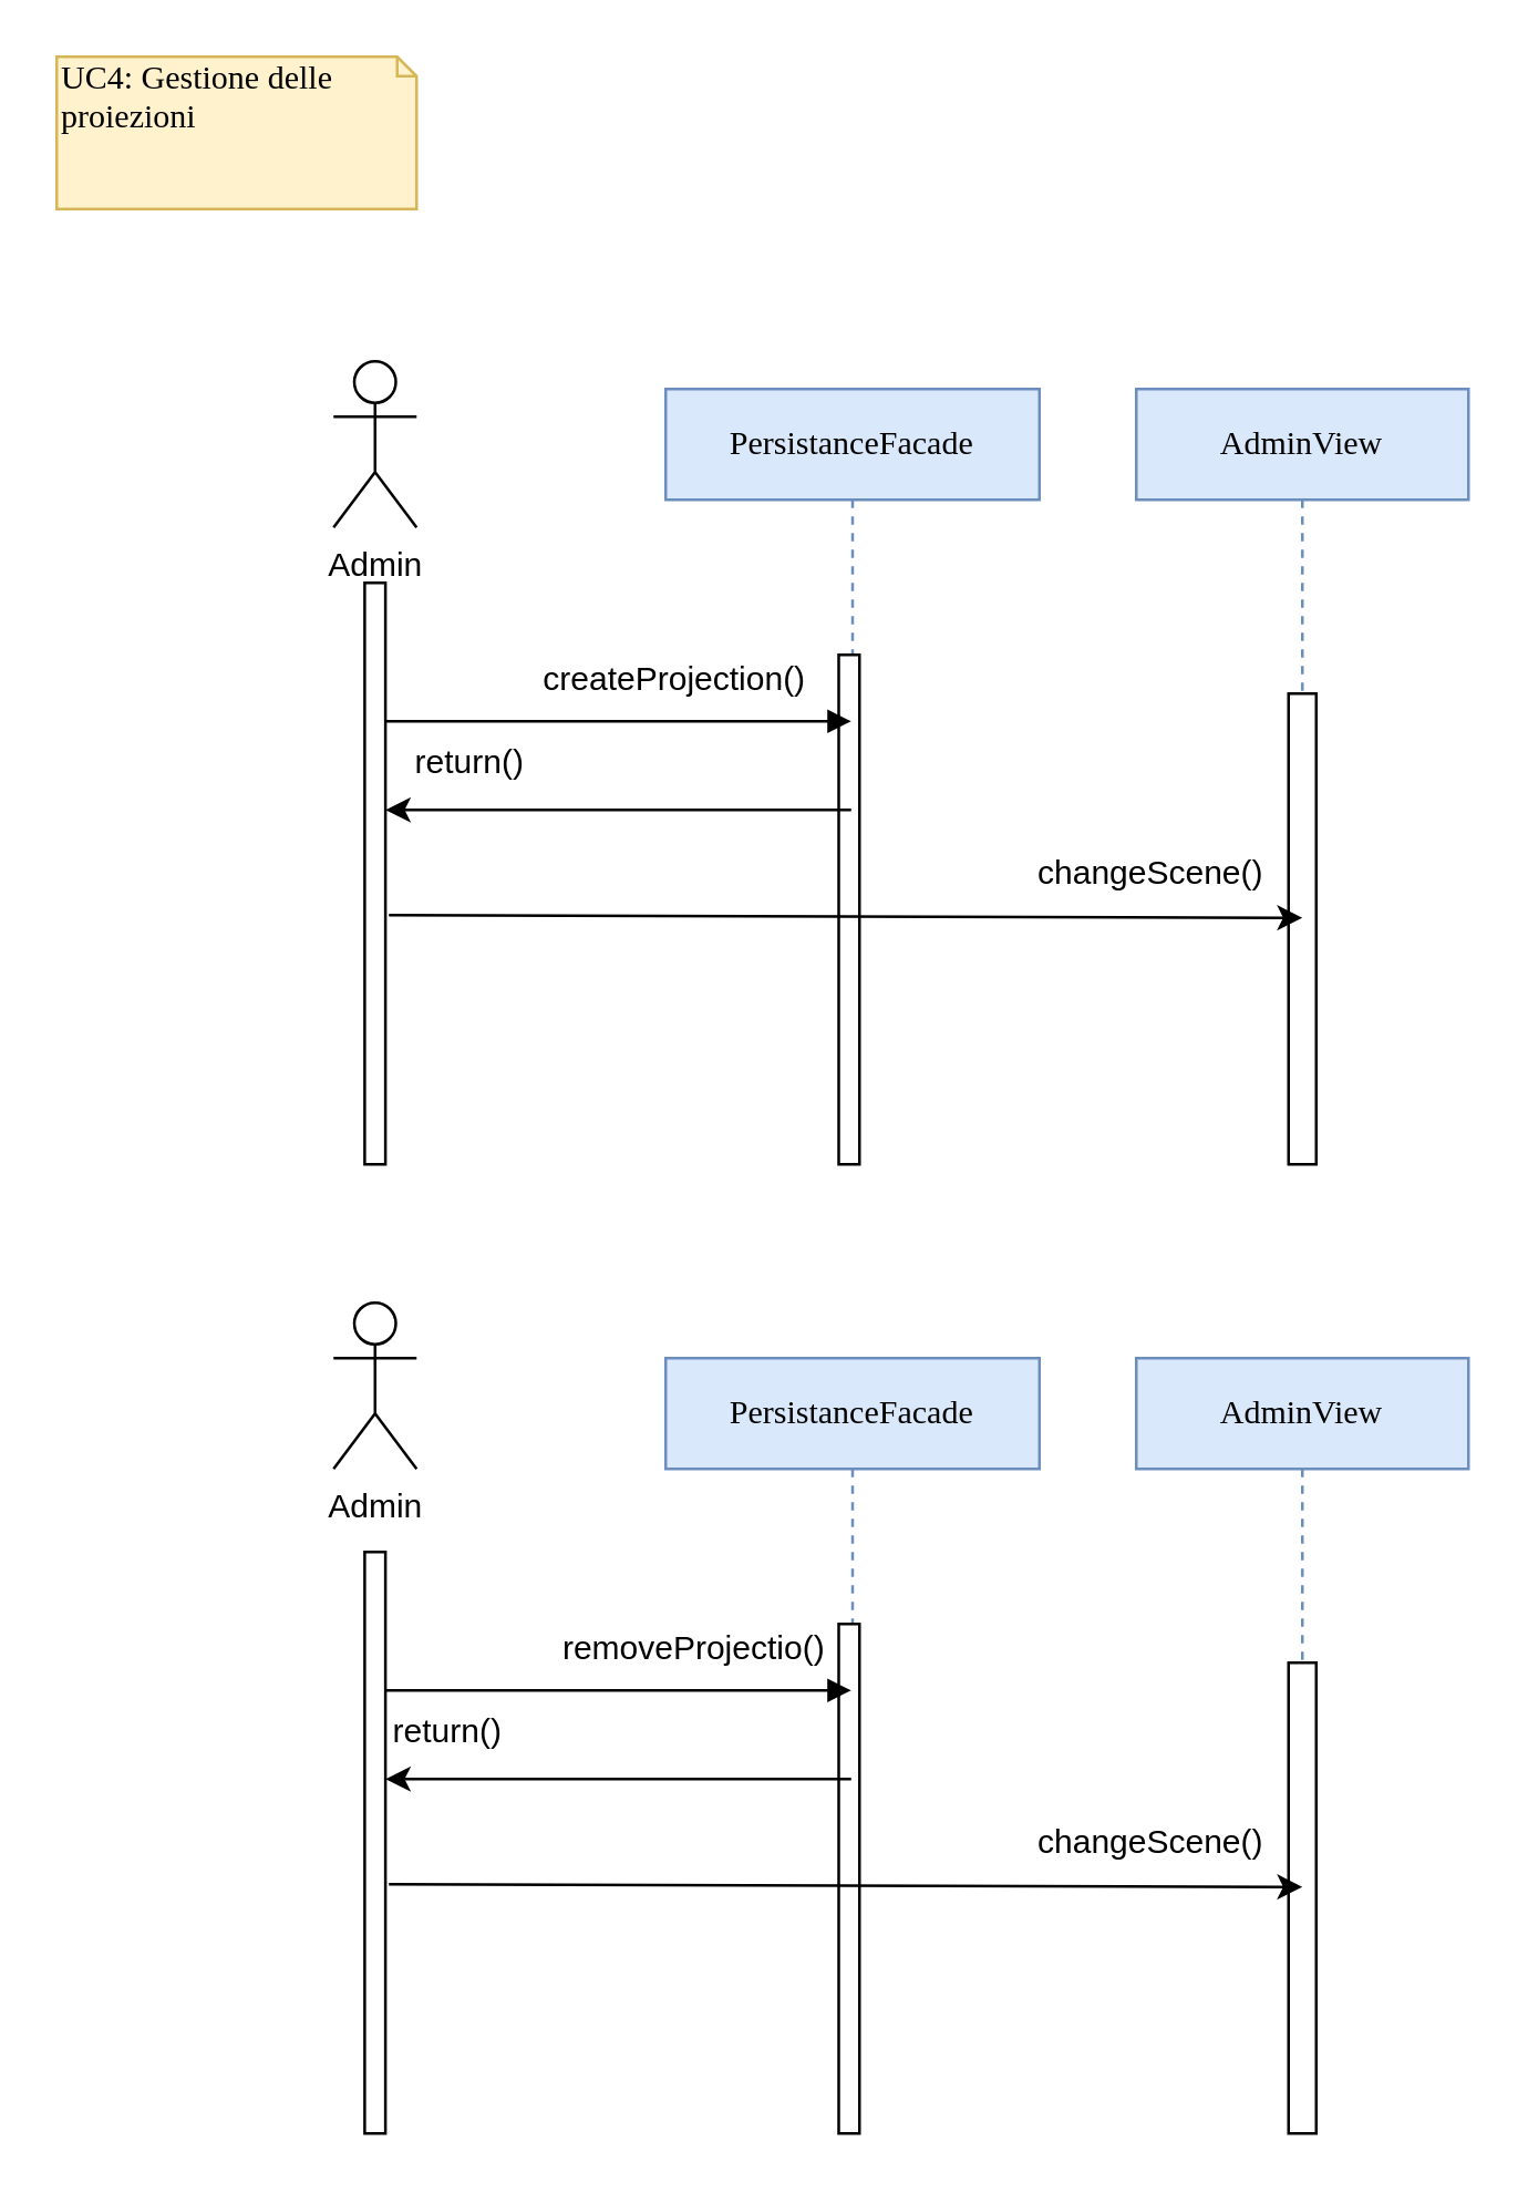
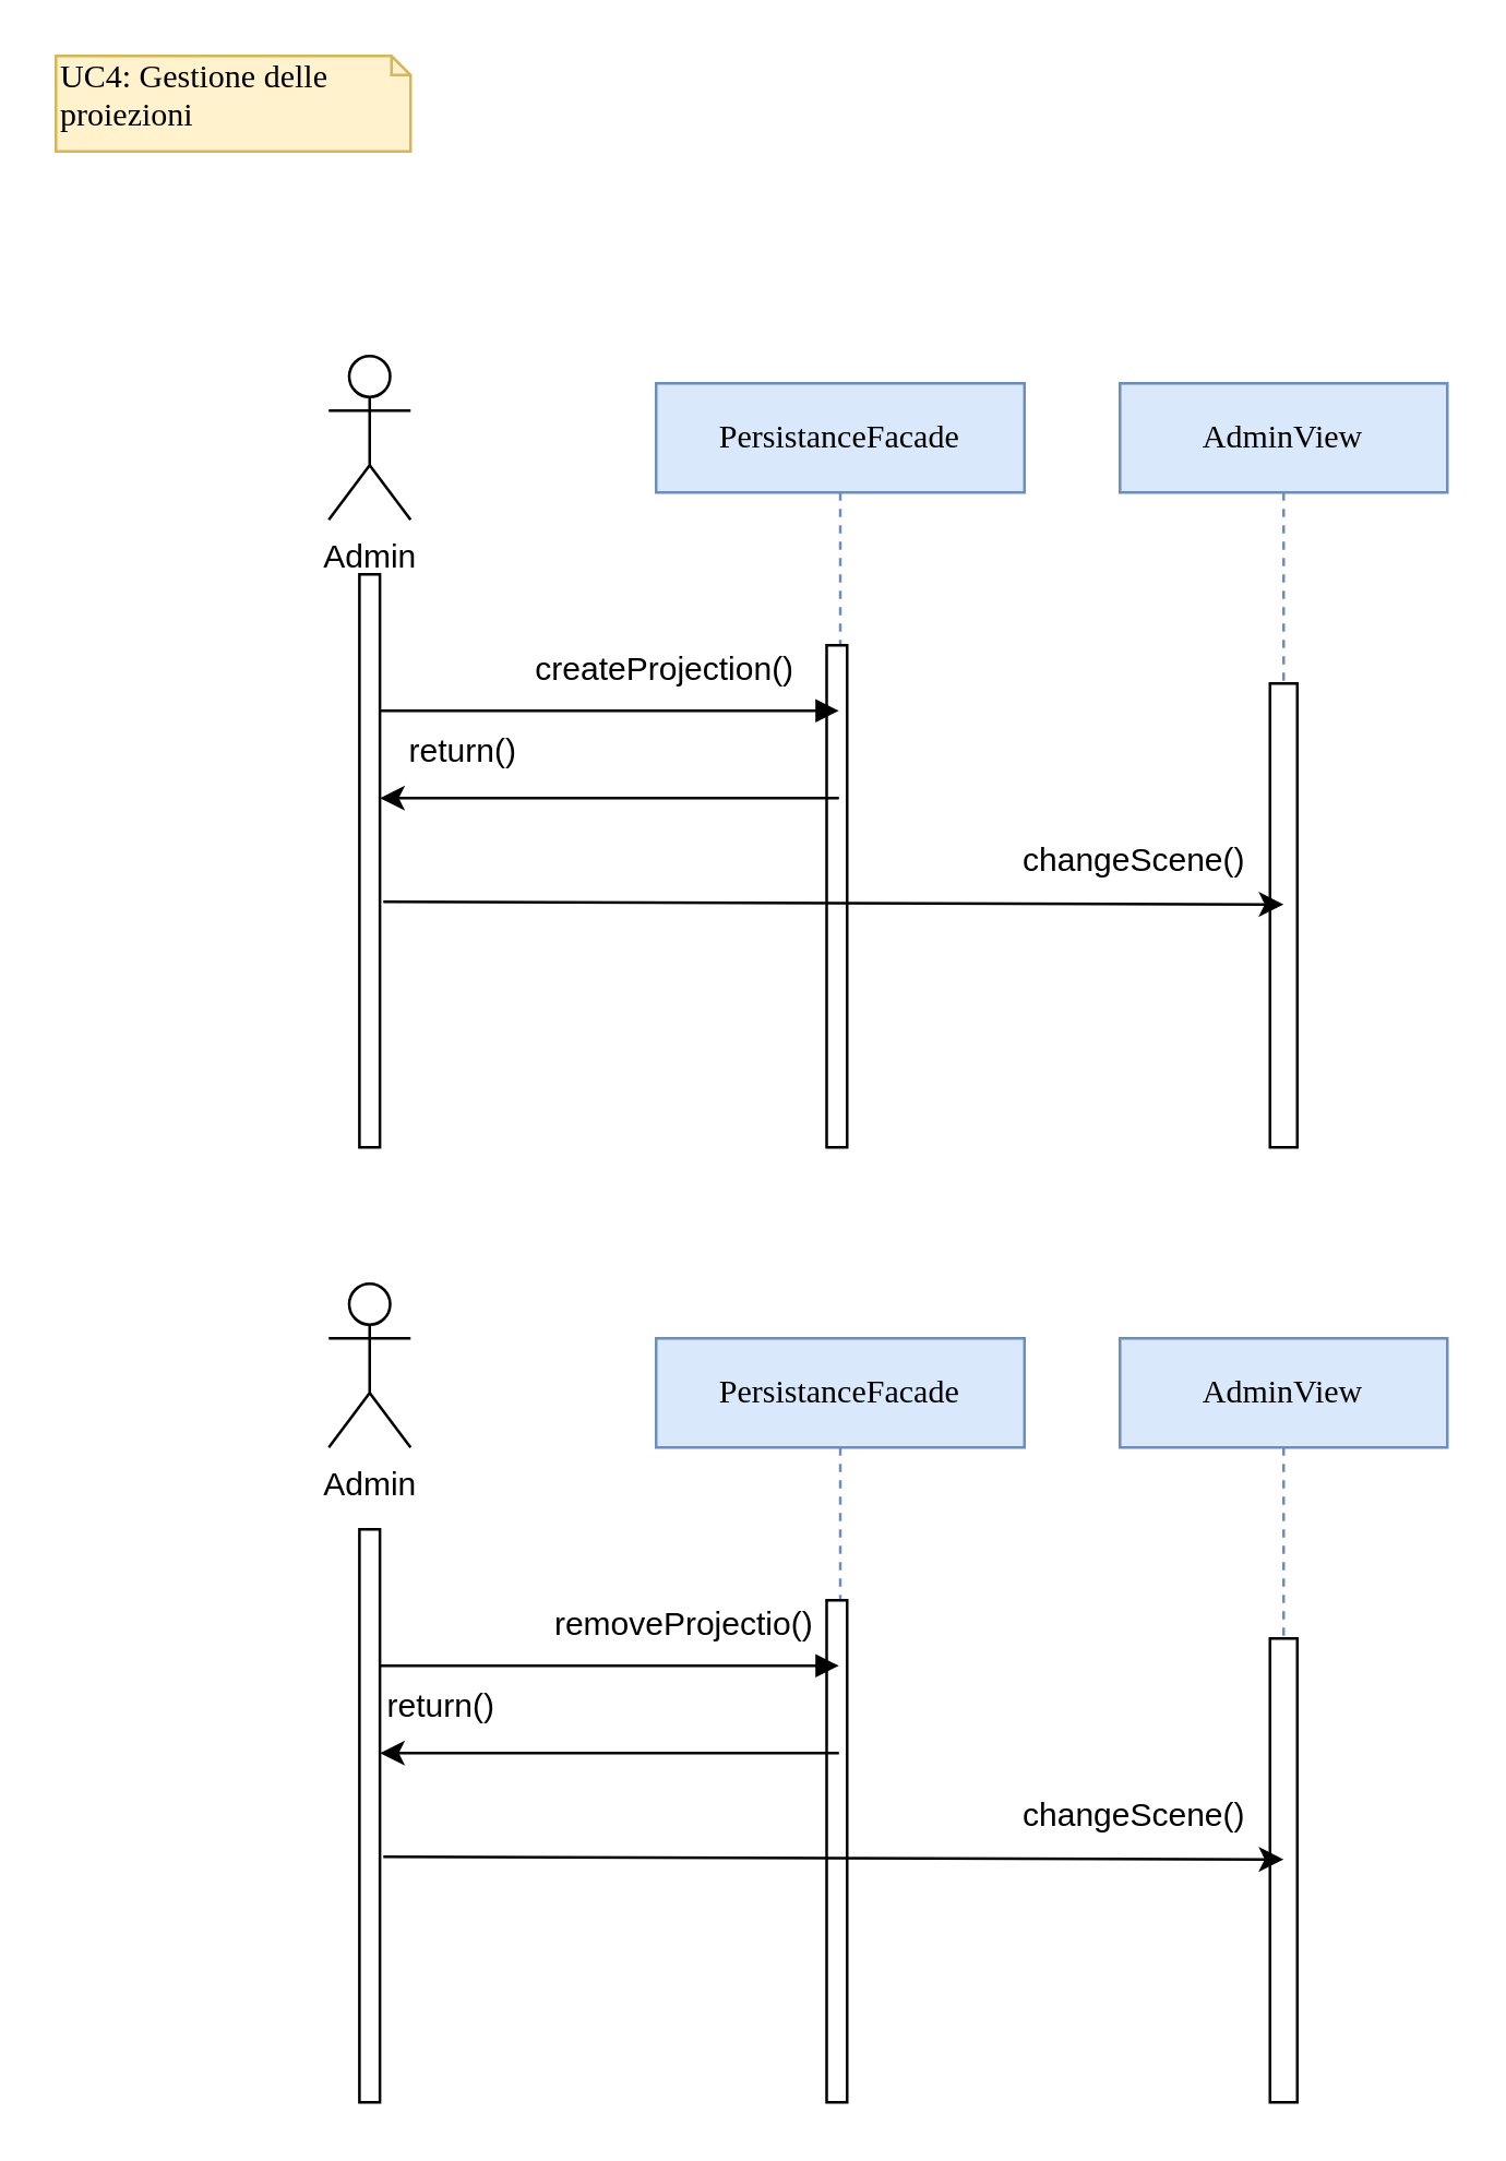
- <mxCell id="4" value="UC4: Gestione delle proiezioni" style="shape=note;whiteSpace=wrap;html=1;size=7;verticalAlign=top;align=left;spacingTop=-6;rounded=0;shadow=0;comic=0;labelBackgroundColor=none;strokeWidth=1;fontFamily=Verdana;fontSize=12;fillColor=#fff2cc;strokeColor=#d6b656;" parent="1" vertex="1"><mxGeometry x="20" y="20" width="130" height="55" as="geometry" /></mxCell>
+ <mxCell id="4" value="UC4: Gestione delle proiezioni" style="shape=note;whiteSpace=wrap;html=1;size=7;verticalAlign=top;align=left;spacingTop=-6;rounded=0;shadow=0;comic=0;labelBackgroundColor=none;strokeWidth=1;fontFamily=Verdana;fontSize=12;fillColor=#fff2cc;strokeColor=#d6b656;" parent="1" vertex="1"><mxGeometry width="130" height="35" as="geometry" x="20" y="20" /></mxCell>
